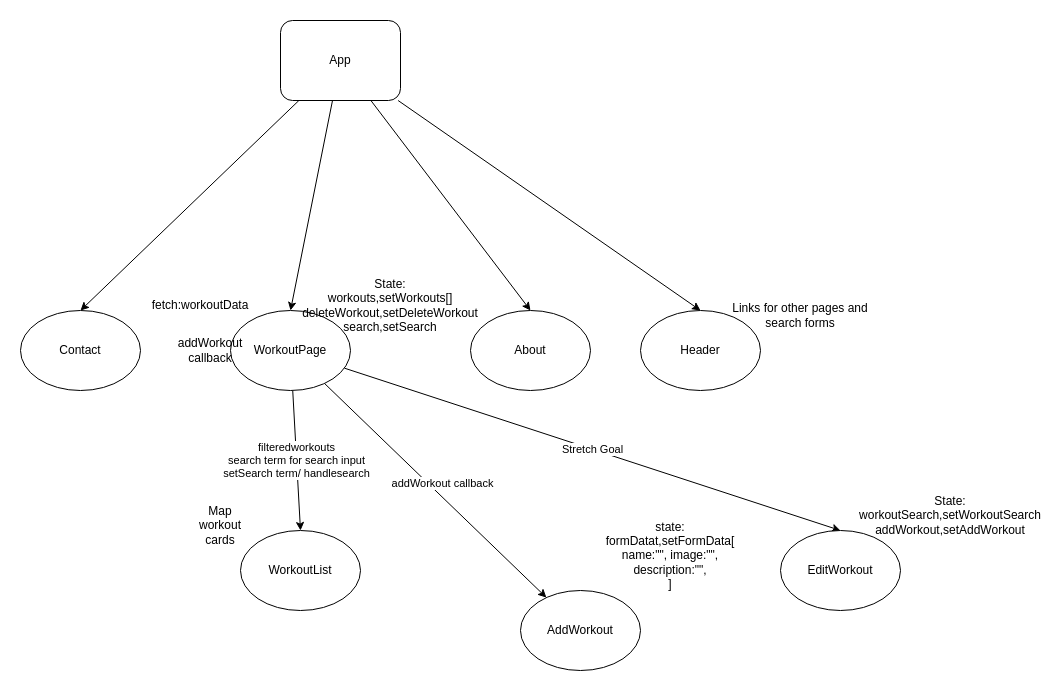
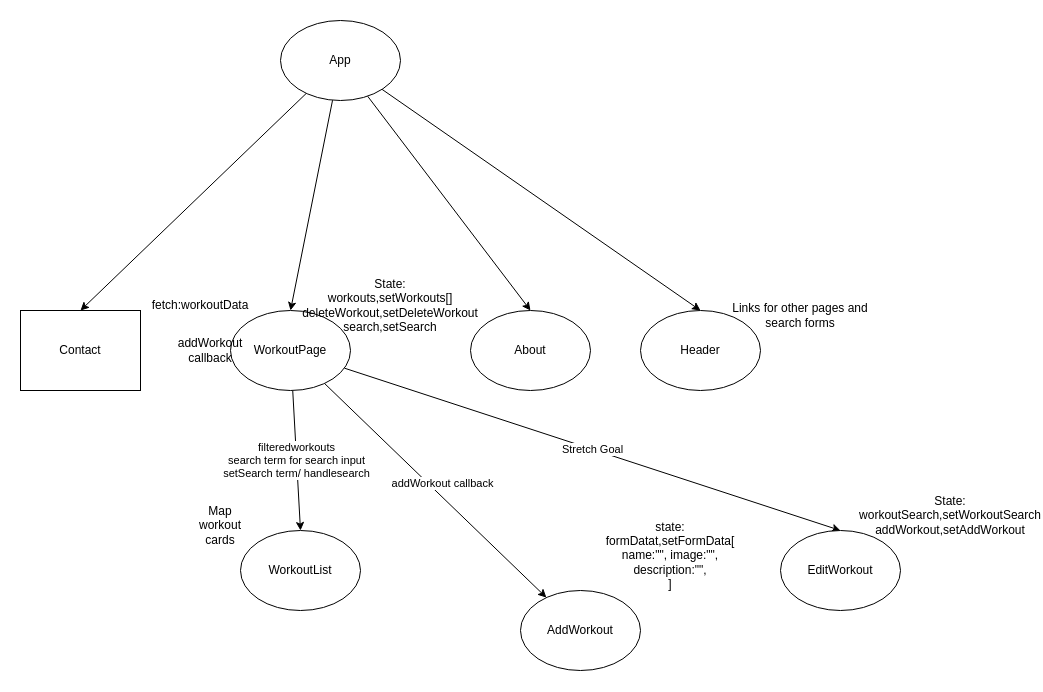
- <mxCell id="6" value="App" style="whiteSpace=wrap;html=1;rounded=1;" parent="1" vertex="1"><mxGeometry x="280" y="20" width="120" height="80" as="geometry" /></mxCell>
+ <mxCell id="6" value="App" style="ellipse;whiteSpace=wrap;html=1;" parent="1" vertex="1"><mxGeometry x="280" y="20" width="120" height="80" as="geometry" /></mxCell>
- <mxCell id="7" value="Contact" style="ellipse;whiteSpace=wrap;html=1;" parent="1" vertex="1"><mxGeometry x="20" y="310" width="120" height="80" as="geometry" /></mxCell>
+ <mxCell id="7" value="Contact" style="whiteSpace=wrap;html=1;rounded=0;" parent="1" vertex="1"><mxGeometry x="20" y="310" width="120" height="80" as="geometry" /></mxCell>
